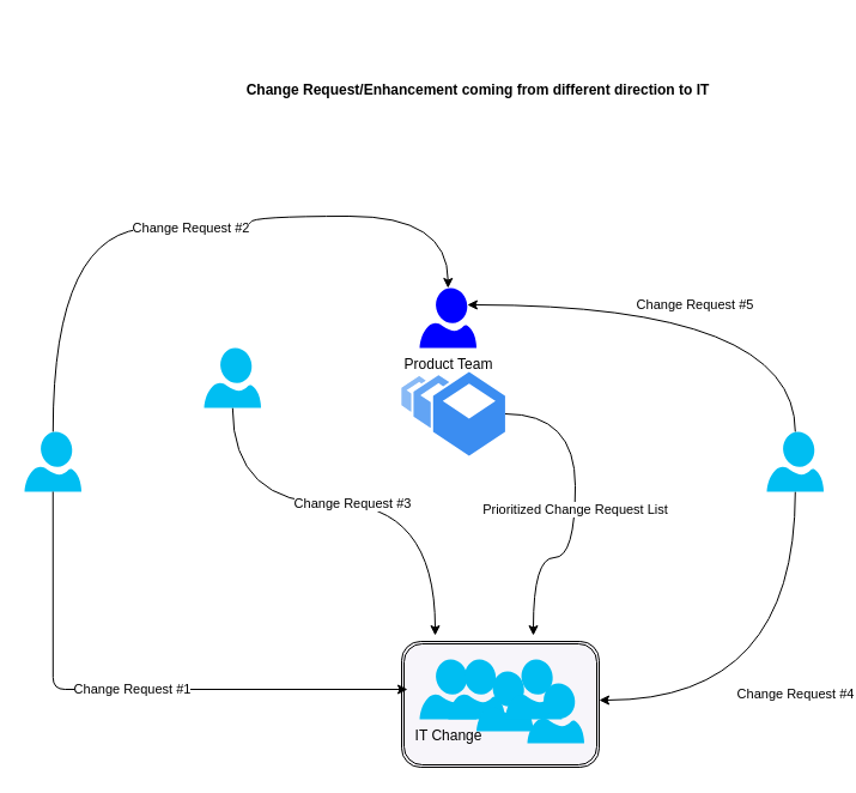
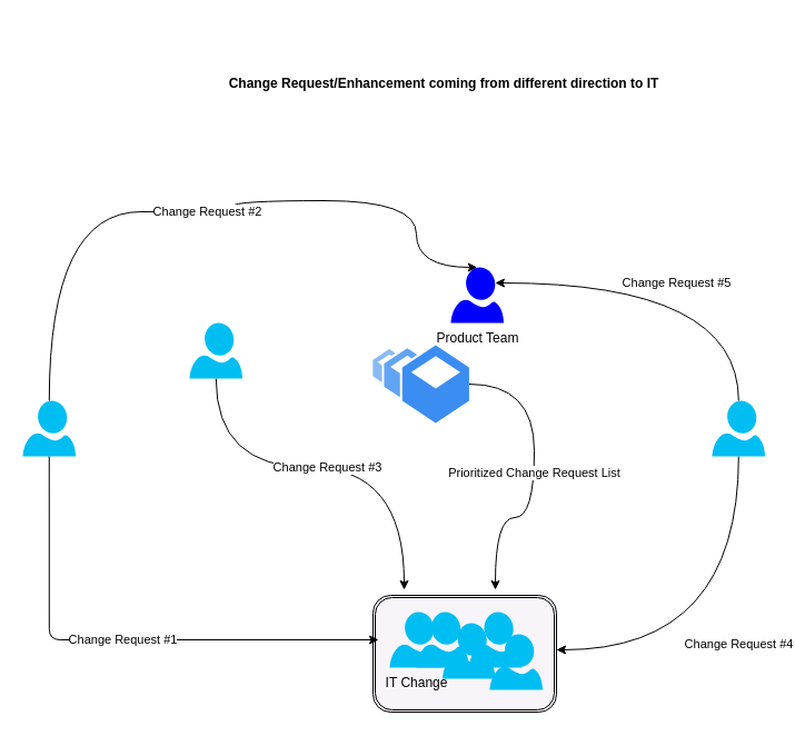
- <mxCell id="10" value="Product Team" style="verticalLabelPosition=bottom;html=1;verticalAlign=top;align=center;strokeColor=none;shape=mxgraph.azure.user;fillColor=#0000FF;" vertex="1" parent="1"><mxGeometry x="350" y="240" width="47.5" height="50" as="geometry" /></mxCell>
+ <mxCell id="10" value="Product Team" style="verticalLabelPosition=bottom;html=1;verticalAlign=top;align=center;strokeColor=none;shape=mxgraph.azure.user;fillColor=#0000FF;" vertex="1" parent="1"><mxGeometry x="405" y="240" width="47.5" height="50" as="geometry" /></mxCell>
